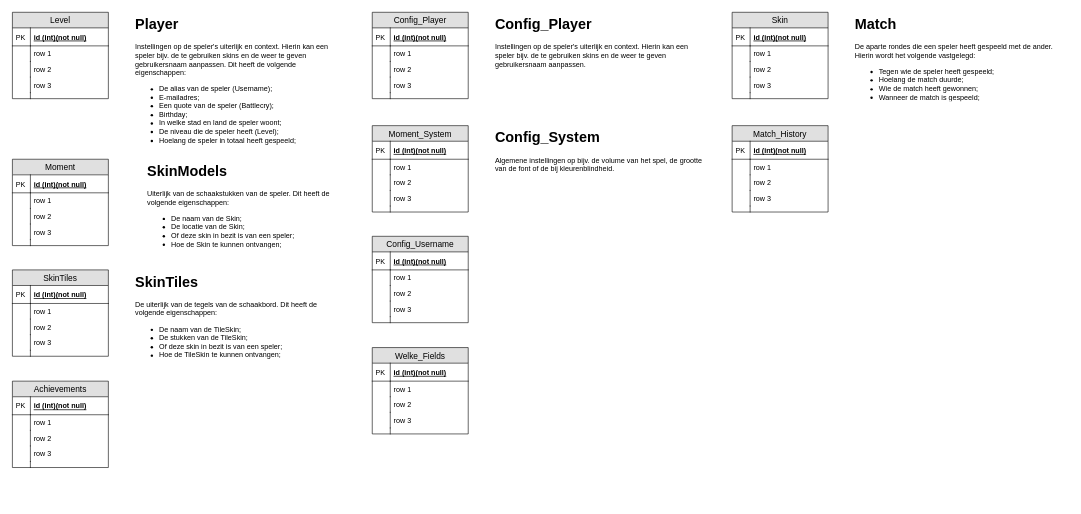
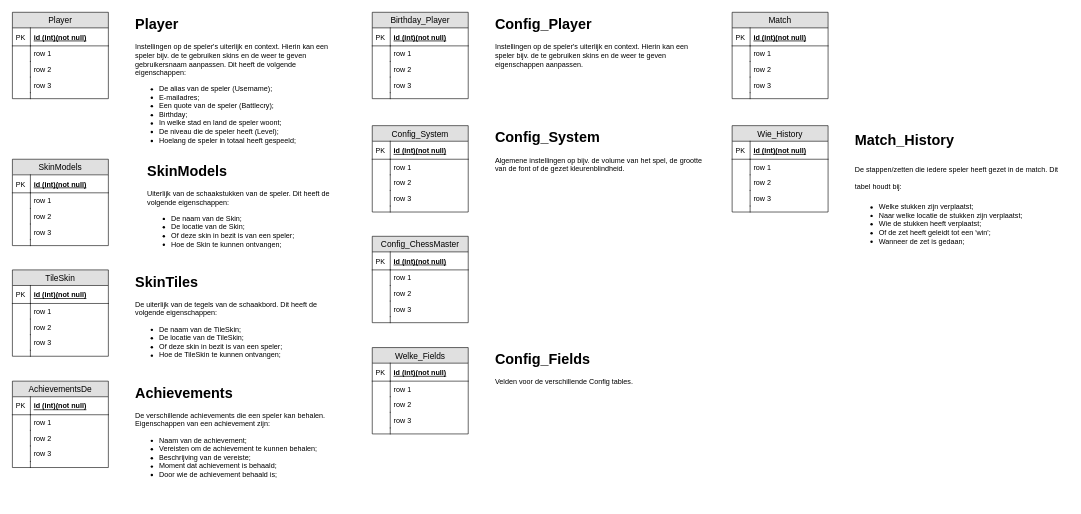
- <mxCell id="73" value="Level" style="swimlane;fontStyle=0;childLayout=stackLayout;horizontal=1;startSize=26;fillColor=#e0e0e0;horizontalStack=0;resizeParent=1;resizeParentMax=0;resizeLast=0;collapsible=1;marginBottom=0;swimlaneFillColor=#ffffff;align=center;fontSize=14;" vertex="1" parent="1"><mxGeometry x="20" y="20" width="160" height="144" as="geometry" /></mxCell>
+ <mxCell id="73" value="Player" style="swimlane;fontStyle=0;childLayout=stackLayout;horizontal=1;startSize=26;fillColor=#e0e0e0;horizontalStack=0;resizeParent=1;resizeParentMax=0;resizeLast=0;collapsible=1;marginBottom=0;swimlaneFillColor=#ffffff;align=center;fontSize=14;" vertex="1" parent="1"><mxGeometry x="20" y="20" width="160" height="144" as="geometry" /></mxCell>
- <mxCell id="13" value="Config_Player" style="swimlane;fontStyle=0;childLayout=stackLayout;horizontal=1;startSize=26;fillColor=#e0e0e0;horizontalStack=0;resizeParent=1;resizeParentMax=0;resizeLast=0;collapsible=1;marginBottom=0;swimlaneFillColor=#ffffff;align=center;fontSize=14;" parent="1" vertex="1"><mxGeometry x="620" y="20" width="160" height="144" as="geometry" /></mxCell>
+ <mxCell id="13" value="Birthday_Player" style="swimlane;fontStyle=0;childLayout=stackLayout;horizontal=1;startSize=26;fillColor=#e0e0e0;horizontalStack=0;resizeParent=1;resizeParentMax=0;resizeLast=0;collapsible=1;marginBottom=0;swimlaneFillColor=#ffffff;align=center;fontSize=14;" parent="1" vertex="1"><mxGeometry x="620" y="20" width="160" height="144" as="geometry" /></mxCell>
- <mxCell id="2" value="Skin" style="swimlane;fontStyle=0;childLayout=stackLayout;horizontal=1;startSize=26;fillColor=#e0e0e0;horizontalStack=0;resizeParent=1;resizeParentMax=0;resizeLast=0;collapsible=1;marginBottom=0;swimlaneFillColor=#ffffff;align=center;fontSize=14;" parent="1" vertex="1"><mxGeometry x="1220" y="20" width="160" height="144" as="geometry" /></mxCell>
+ <mxCell id="2" value="Match" style="swimlane;fontStyle=0;childLayout=stackLayout;horizontal=1;startSize=26;fillColor=#e0e0e0;horizontalStack=0;resizeParent=1;resizeParentMax=0;resizeLast=0;collapsible=1;marginBottom=0;swimlaneFillColor=#ffffff;align=center;fontSize=14;" parent="1" vertex="1"><mxGeometry x="1220" y="20" width="160" height="144" as="geometry" /></mxCell>
- <mxCell id="57" value="&lt;h1&gt;Config_Player&lt;/h1&gt;&lt;p&gt;Instellingen op de speler's uiterlijk en context. Hierin kan een speler bijv. de te gebruiken skins en de weer te geven gebruikersnaam aanpassen.&lt;/p&gt;" style="text;html=1;strokeColor=none;fillColor=none;spacing=5;spacingTop=-20;whiteSpace=wrap;overflow=hidden;rounded=0;" vertex="1" parent="1"><mxGeometry x="820" y="20" width="360" height="149" as="geometry" /></mxCell>
+ <mxCell id="57" value="&lt;h1&gt;Config_Player&lt;/h1&gt;&lt;p&gt;Instellingen op de speler's uiterlijk en context. Hierin kan een speler bijv. de te gebruiken skins en de weer te geven eigenschappen aanpassen.&lt;/p&gt;" style="text;html=1;strokeColor=none;fillColor=none;spacing=5;spacingTop=-20;whiteSpace=wrap;overflow=hidden;rounded=0;" vertex="1" parent="1"><mxGeometry x="820" y="20" width="360" height="149" as="geometry" /></mxCell>
- <mxCell id="71" value="&lt;h1&gt;Match&lt;/h1&gt;&lt;p&gt;De aparte rondes die een speler heeft gespeeld met de ander. Hierin wordt het volgende vastgelegd:&lt;/p&gt;&lt;p&gt;&lt;ul&gt;&lt;li&gt;Tegen wie de speler heeft gespeeld;&lt;/li&gt;&lt;li&gt;Hoelang de match duurde;&lt;/li&gt;&lt;li&gt;Wie de match heeft gewonnen;&lt;/li&gt;&lt;li&gt;Wanneer de match is gespeeld;&lt;/li&gt;&lt;/ul&gt;&lt;/p&gt;" style="text;html=1;strokeColor=none;fillColor=none;spacing=5;spacingTop=-20;whiteSpace=wrap;overflow=hidden;rounded=0;" vertex="1" parent="1"><mxGeometry x="1420" y="20" width="360" height="149" as="geometry" /></mxCell>
- <mxCell id="58" value="&lt;h1&gt;Config_System&lt;/h1&gt;&lt;p&gt;Algemene instellingen op bijv. de volume van het spel, de grootte van de font of de bij kleurenblindheid.&lt;/p&gt;" style="text;html=1;strokeColor=none;fillColor=none;spacing=5;spacingTop=-20;whiteSpace=wrap;overflow=hidden;rounded=0;" vertex="1" parent="1"><mxGeometry x="820" y="209" width="360" height="149" as="geometry" /></mxCell>
+ <mxCell id="58" value="&lt;h1&gt;Config_System&lt;/h1&gt;&lt;p&gt;Algemene instellingen op bijv. de volume van het spel, de grootte van de font of de gezet kleurenblindheid.&lt;/p&gt;" style="text;html=1;strokeColor=none;fillColor=none;spacing=5;spacingTop=-20;whiteSpace=wrap;overflow=hidden;rounded=0;" vertex="1" parent="1"><mxGeometry x="820" y="209" width="360" height="149" as="geometry" /></mxCell>
- <mxCell id="35" value="Moment_System" style="swimlane;fontStyle=0;childLayout=stackLayout;horizontal=1;startSize=26;fillColor=#e0e0e0;horizontalStack=0;resizeParent=1;resizeParentMax=0;resizeLast=0;collapsible=1;marginBottom=0;swimlaneFillColor=#ffffff;align=center;fontSize=14;" parent="1" vertex="1"><mxGeometry x="620" y="209" width="160" height="144" as="geometry" /></mxCell>
+ <mxCell id="35" value="Config_System" style="swimlane;fontStyle=0;childLayout=stackLayout;horizontal=1;startSize=26;fillColor=#e0e0e0;horizontalStack=0;resizeParent=1;resizeParentMax=0;resizeLast=0;collapsible=1;marginBottom=0;swimlaneFillColor=#ffffff;align=center;fontSize=14;" parent="1" vertex="1"><mxGeometry x="620" y="209" width="160" height="144" as="geometry" /></mxCell>
- <mxCell id="24" value="Match_History" style="swimlane;fontStyle=0;childLayout=stackLayout;horizontal=1;startSize=26;fillColor=#e0e0e0;horizontalStack=0;resizeParent=1;resizeParentMax=0;resizeLast=0;collapsible=1;marginBottom=0;swimlaneFillColor=#ffffff;align=center;fontSize=14;" parent="1" vertex="1"><mxGeometry x="1220" y="209" width="160" height="144" as="geometry" /></mxCell>
+ <mxCell id="24" value="Wie_History" style="swimlane;fontStyle=0;childLayout=stackLayout;horizontal=1;startSize=26;fillColor=#e0e0e0;horizontalStack=0;resizeParent=1;resizeParentMax=0;resizeLast=0;collapsible=1;marginBottom=0;swimlaneFillColor=#ffffff;align=center;fontSize=14;" parent="1" vertex="1"><mxGeometry x="1220" y="209" width="160" height="144" as="geometry" /></mxCell>
- <mxCell id="84" value="Moment" style="swimlane;fontStyle=0;childLayout=stackLayout;horizontal=1;startSize=26;fillColor=#e0e0e0;horizontalStack=0;resizeParent=1;resizeParentMax=0;resizeLast=0;collapsible=1;marginBottom=0;swimlaneFillColor=#ffffff;align=center;fontSize=14;" vertex="1" parent="1"><mxGeometry x="20" y="265" width="160" height="144" as="geometry" /></mxCell>
+ <mxCell id="84" value="SkinModels" style="swimlane;fontStyle=0;childLayout=stackLayout;horizontal=1;startSize=26;fillColor=#e0e0e0;horizontalStack=0;resizeParent=1;resizeParentMax=0;resizeLast=0;collapsible=1;marginBottom=0;swimlaneFillColor=#ffffff;align=center;fontSize=14;" vertex="1" parent="1"><mxGeometry x="20" y="265" width="160" height="144" as="geometry" /></mxCell>
+ <mxCell id="72" value="&lt;h1&gt;&lt;span&gt;Match_History&lt;/span&gt;&lt;/h1&gt;&lt;h1&gt;&lt;span style=&quot;font-size: 12px ; font-weight: 400&quot;&gt;De stappen/zetten die iedere speler heeft gezet in de match. Dit tabel houdt bij:&lt;/span&gt;&lt;/h1&gt;&lt;div&gt;&lt;ul&gt;&lt;li&gt;&lt;span style=&quot;font-size: 12px ; font-weight: 400&quot;&gt;Welke stukken zijn verplaatst;&lt;/span&gt;&lt;/li&gt;&lt;li&gt;&lt;span style=&quot;font-size: 12px ; font-weight: 400&quot;&gt;Naar welke locatie de stukken zijn verplaatst;&lt;/span&gt;&lt;/li&gt;&lt;li&gt;&lt;span style=&quot;font-size: 12px ; font-weight: 400&quot;&gt;Wie de stukken heeft verplaatst;&lt;/span&gt;&lt;/li&gt;&lt;li&gt;&lt;span style=&quot;font-size: 12px ; font-weight: 400&quot;&gt;Of de zet heeft geleidt tot een 'win';&lt;/span&gt;&lt;/li&gt;&lt;li&gt;&lt;span style=&quot;font-size: 12px ; font-weight: 400&quot;&gt;Wanneer de zet is gedaan;&lt;/span&gt;&lt;/li&gt;&lt;/ul&gt;&lt;/div&gt;" style="text;html=1;strokeColor=none;fillColor=none;spacing=5;spacingTop=-20;whiteSpace=wrap;overflow=hidden;rounded=0;" vertex="1" parent="1"><mxGeometry x="1420" y="212.5" width="360" height="205" as="geometry" /></mxCell>
- <mxCell id="46" value="Config_Username" style="swimlane;fontStyle=0;childLayout=stackLayout;horizontal=1;startSize=26;fillColor=#e0e0e0;horizontalStack=0;resizeParent=1;resizeParentMax=0;resizeLast=0;collapsible=1;marginBottom=0;swimlaneFillColor=#ffffff;align=center;fontSize=14;" parent="1" vertex="1"><mxGeometry x="620" y="393.5" width="160" height="144" as="geometry" /></mxCell>
+ <mxCell id="46" value="Config_ChessMaster" style="swimlane;fontStyle=0;childLayout=stackLayout;horizontal=1;startSize=26;fillColor=#e0e0e0;horizontalStack=0;resizeParent=1;resizeParentMax=0;resizeLast=0;collapsible=1;marginBottom=0;swimlaneFillColor=#ffffff;align=center;fontSize=14;" parent="1" vertex="1"><mxGeometry x="620" y="393.5" width="160" height="144" as="geometry" /></mxCell>
- <mxCell id="95" value="SkinTiles" style="swimlane;fontStyle=0;childLayout=stackLayout;horizontal=1;startSize=26;fillColor=#e0e0e0;horizontalStack=0;resizeParent=1;resizeParentMax=0;resizeLast=0;collapsible=1;marginBottom=0;swimlaneFillColor=#ffffff;align=center;fontSize=14;" vertex="1" parent="1"><mxGeometry x="20" y="449.5" width="160" height="144" as="geometry" /></mxCell>
+ <mxCell id="95" value="TileSkin" style="swimlane;fontStyle=0;childLayout=stackLayout;horizontal=1;startSize=26;fillColor=#e0e0e0;horizontalStack=0;resizeParent=1;resizeParentMax=0;resizeLast=0;collapsible=1;marginBottom=0;swimlaneFillColor=#ffffff;align=center;fontSize=14;" vertex="1" parent="1"><mxGeometry x="20" y="449.5" width="160" height="144" as="geometry" /></mxCell>
- <mxCell id="108" value="&lt;h1&gt;SkinTiles&lt;/h1&gt;&lt;p&gt;De uiterlijk van de tegels van de schaakbord. Dit heeft de volgende eigenschappen:&lt;/p&gt;&lt;p&gt;&lt;/p&gt;&lt;ul&gt;&lt;li&gt;De naam van de TileSkin;&lt;/li&gt;&lt;li&gt;De stukken van de TileSkin;&lt;/li&gt;&lt;li&gt;Of deze skin in bezit is van een speler;&lt;/li&gt;&lt;li&gt;Hoe de TileSkin te kunnen ontvangen;&lt;/li&gt;&lt;/ul&gt;&lt;p&gt;&lt;/p&gt;" style="text;html=1;strokeColor=none;fillColor=none;spacing=5;spacingTop=-20;whiteSpace=wrap;overflow=hidden;rounded=0;" vertex="1" parent="1"><mxGeometry x="220" y="450" width="360" height="176" as="geometry" /></mxCell>
+ <mxCell id="108" value="&lt;h1&gt;SkinTiles&lt;/h1&gt;&lt;p&gt;De uiterlijk van de tegels van de schaakbord. Dit heeft de volgende eigenschappen:&lt;/p&gt;&lt;p&gt;&lt;/p&gt;&lt;ul&gt;&lt;li&gt;De naam van de TileSkin;&lt;/li&gt;&lt;li&gt;De locatie van de TileSkin;&lt;/li&gt;&lt;li&gt;Of deze skin in bezit is van een speler;&lt;/li&gt;&lt;li&gt;Hoe de TileSkin te kunnen ontvangen;&lt;/li&gt;&lt;/ul&gt;&lt;p&gt;&lt;/p&gt;" style="text;html=1;strokeColor=none;fillColor=none;spacing=5;spacingTop=-20;whiteSpace=wrap;overflow=hidden;rounded=0;" vertex="1" parent="1"><mxGeometry x="220" y="450" width="360" height="176" as="geometry" /></mxCell>
- <mxCell id="109" value="Achievements" style="swimlane;fontStyle=0;childLayout=stackLayout;horizontal=1;startSize=26;fillColor=#e0e0e0;horizontalStack=0;resizeParent=1;resizeParentMax=0;resizeLast=0;collapsible=1;marginBottom=0;swimlaneFillColor=#ffffff;align=center;fontSize=14;" vertex="1" parent="1"><mxGeometry x="20" y="635" width="160" height="144" as="geometry" /></mxCell>
+ <mxCell id="109" value="AchievementsDe" style="swimlane;fontStyle=0;childLayout=stackLayout;horizontal=1;startSize=26;fillColor=#e0e0e0;horizontalStack=0;resizeParent=1;resizeParentMax=0;resizeLast=0;collapsible=1;marginBottom=0;swimlaneFillColor=#ffffff;align=center;fontSize=14;" vertex="1" parent="1"><mxGeometry x="20" y="635" width="160" height="144" as="geometry" /></mxCell>
+ <mxCell id="70" value="&lt;h1&gt;Config_Fields&lt;/h1&gt;&lt;p&gt;Velden voor de verschillende Config tables.&amp;nbsp;&lt;/p&gt;" style="text;html=1;strokeColor=none;fillColor=none;spacing=5;spacingTop=-20;whiteSpace=wrap;overflow=hidden;rounded=0;" vertex="1" parent="1"><mxGeometry x="820" y="579" width="360" height="149" as="geometry" /></mxCell>
+ <mxCell id="120" value="&lt;h1&gt;Achievements&lt;/h1&gt;&lt;p&gt;De verschillende achievements die een speler kan behalen. Eigenschappen van een achievement zijn:&lt;/p&gt;&lt;p&gt;&lt;/p&gt;&lt;ul&gt;&lt;li&gt;Naam van de achievement;&lt;/li&gt;&lt;li&gt;Vereisten om de achievement te kunnen behalen;&lt;/li&gt;&lt;li&gt;Beschrijving van de vereiste;&lt;/li&gt;&lt;li&gt;Moment dat achievement is behaald;&lt;/li&gt;&lt;li&gt;Door wie de achievement behaald is;&lt;/li&gt;&lt;/ul&gt;&lt;p&gt;&lt;/p&gt;" style="text;html=1;strokeColor=none;fillColor=none;spacing=5;spacingTop=-20;whiteSpace=wrap;overflow=hidden;rounded=0;" vertex="1" parent="1"><mxGeometry x="220" y="635" width="360" height="200" as="geometry" /></mxCell>
